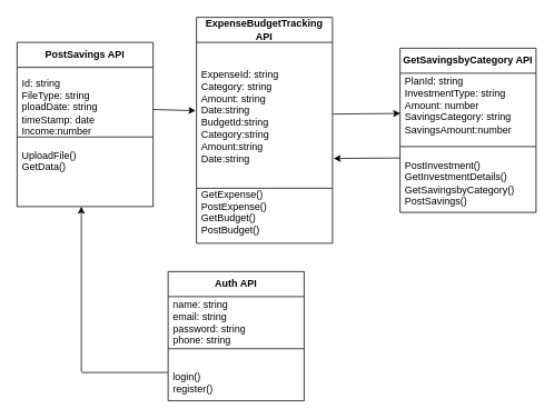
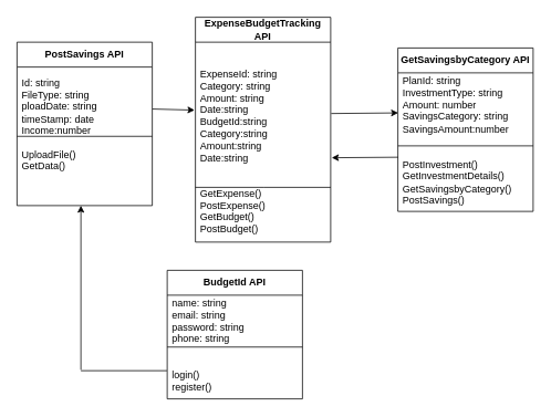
- <mxCell id="5" value="&lt;b&gt;Auth API&lt;/b&gt;" style="swimlane;fontStyle=0;childLayout=stackLayout;horizontal=1;startSize=30;horizontalStack=0;resizeParent=1;resizeParentMax=0;resizeLast=0;collapsible=1;marginBottom=0;whiteSpace=wrap;html=1;" parent="1" vertex="1"><mxGeometry x="201" y="325" width="163" height="155" as="geometry" /></mxCell>
+ <mxCell id="5" value="&lt;b&gt;BudgetId API&lt;/b&gt;" style="swimlane;fontStyle=0;childLayout=stackLayout;horizontal=1;startSize=30;horizontalStack=0;resizeParent=1;resizeParentMax=0;resizeLast=0;collapsible=1;marginBottom=0;whiteSpace=wrap;html=1;" parent="1" vertex="1"><mxGeometry x="201" y="325" width="163" height="155" as="geometry" /></mxCell>
